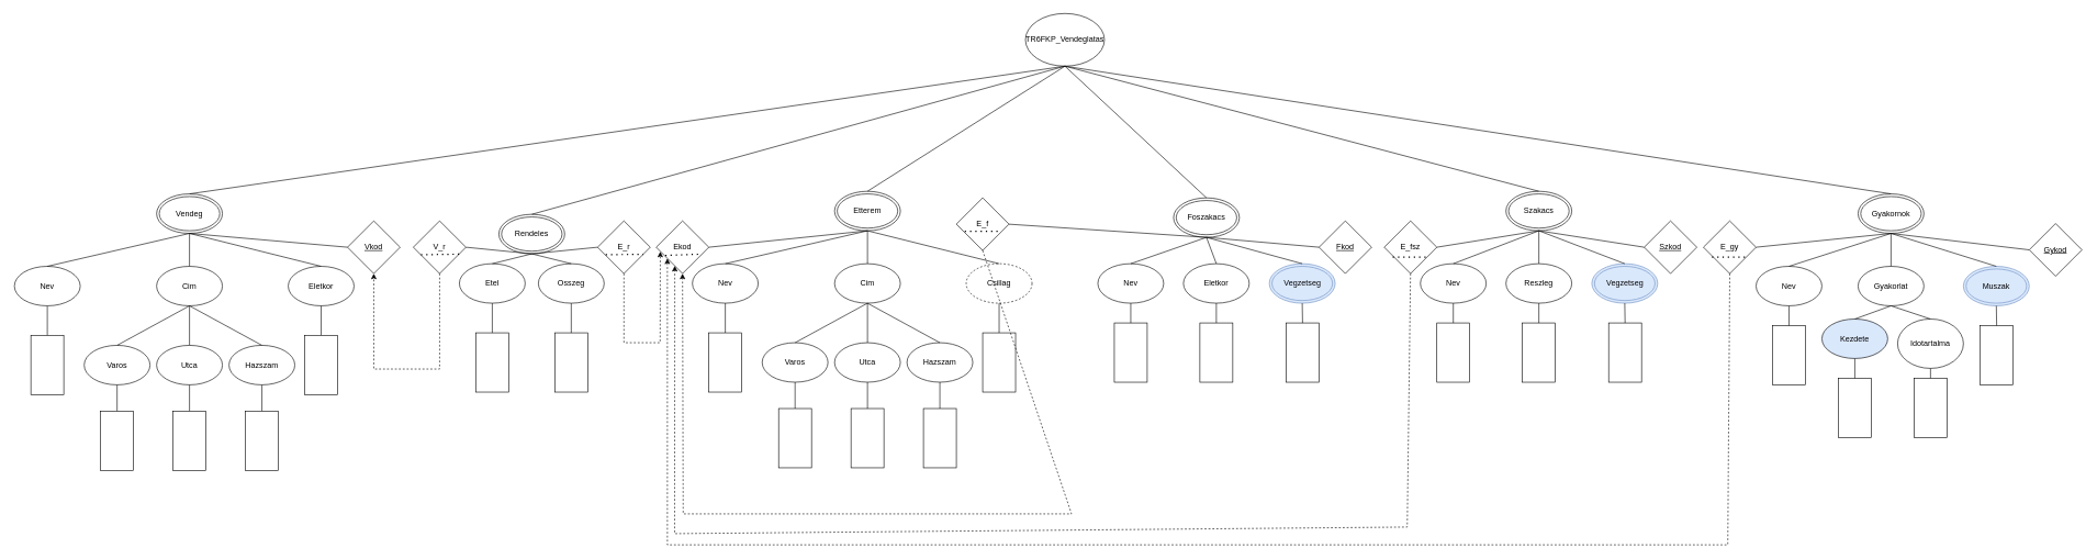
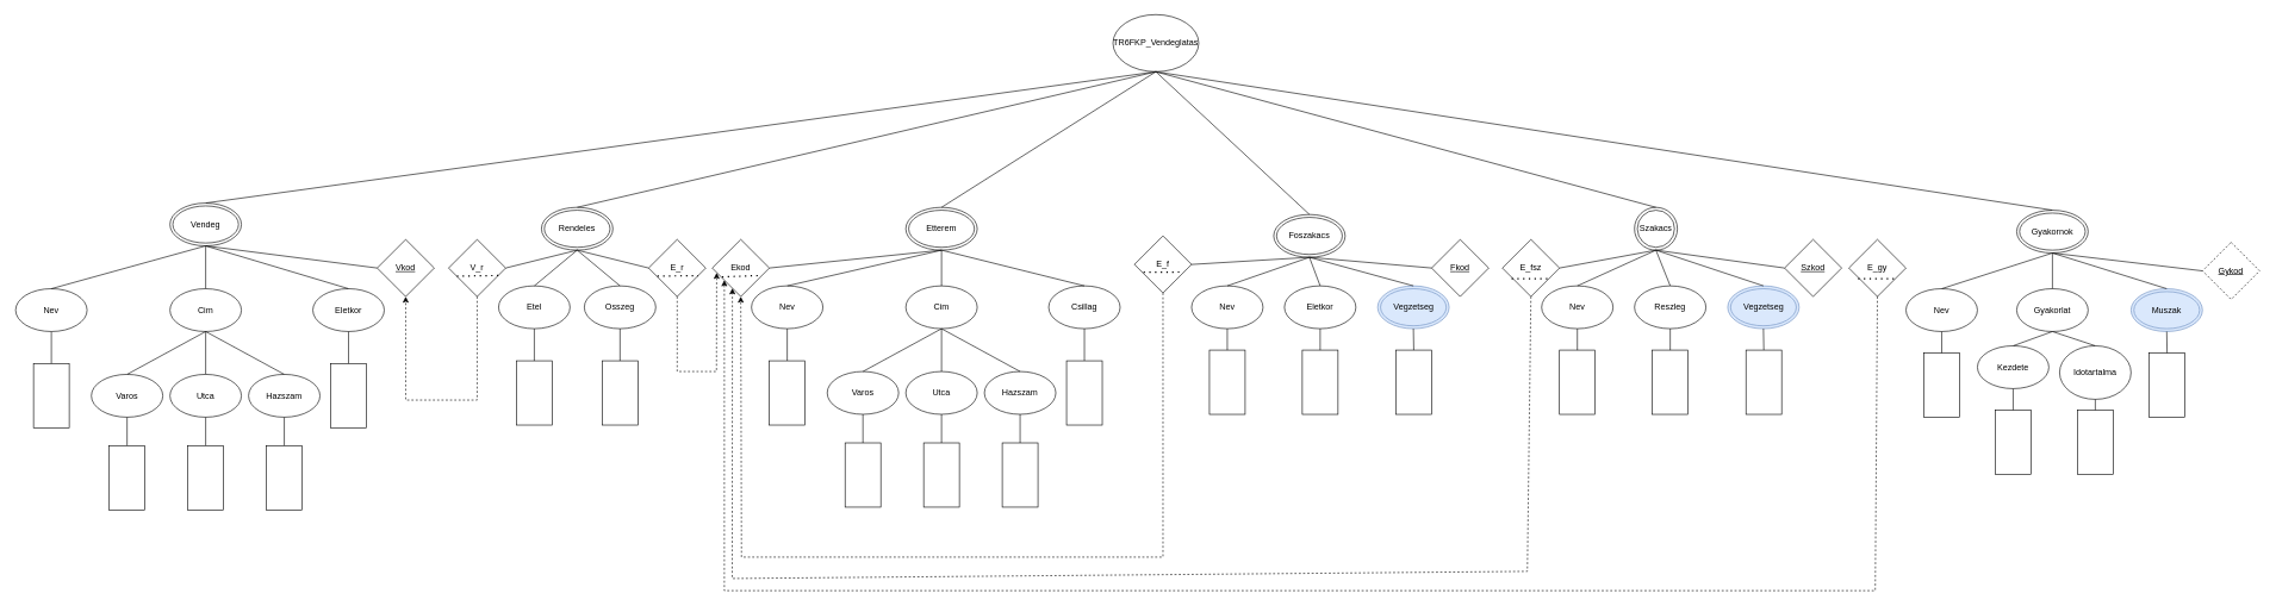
- <mxCell id="43" value="Szakacs" style="ellipse;shape=doubleEllipse;whiteSpace=wrap;html=1;" vertex="1" parent="1"><mxGeometry x="2286" y="290" width="100" height="60" as="geometry" /></mxCell>
+ <mxCell id="43" value="Szakacs" style="ellipse;shape=doubleEllipse;whiteSpace=wrap;html=1;" vertex="1" parent="1"><mxGeometry x="2286" y="290" width="60" height="60" as="geometry" /></mxCell>
- <mxCell id="79" value="Vendeg" style="ellipse;shape=doubleEllipse;whiteSpace=wrap;html=1;" vertex="1" parent="1"><mxGeometry x="236" y="294" width="100" height="60" as="geometry" /></mxCell>
+ <mxCell id="79" value="Vendeg" style="ellipse;shape=doubleEllipse;whiteSpace=wrap;html=1;" vertex="1" parent="1"><mxGeometry x="236" y="284" width="100" height="60" as="geometry" /></mxCell>
- <mxCell id="117" value="E_f" style="rhombus;whiteSpace=wrap;html=1;borderBottom=1px dotted #000;" vertex="1" parent="1"><mxGeometry x="1451" y="300" width="80" height="80" as="geometry" /></mxCell>
+ <mxCell id="117" value="E_f" style="rhombus;whiteSpace=wrap;html=1;borderBottom=1px dotted #000;" vertex="1" parent="1"><mxGeometry x="1586" y="330" width="80" height="80" as="geometry" /></mxCell>
- <mxCell id="104" value="Rendeles" style="ellipse;shape=doubleEllipse;whiteSpace=wrap;html=1;" vertex="1" parent="1"><mxGeometry x="756" y="325" width="100" height="60" as="geometry" /></mxCell>
+ <mxCell id="104" value="Rendeles" style="ellipse;shape=doubleEllipse;whiteSpace=wrap;html=1;" vertex="1" parent="1"><mxGeometry x="756" y="290" width="100" height="60" as="geometry" /></mxCell>
- <mxCell id="134" value="" style="rounded=0;orthogonalLoop=1;jettySize=auto;html=1;endArrow=none;endFill=0;exitX=0.5;exitY=1;exitDx=0;exitDy=0;entryX=1;entryY=0.5;entryDx=0;entryDy=0;" edge="1" parent="1" source="58" target="131"><mxGeometry relative="1" as="geometry"><mxPoint x="2346" y="360" as="sourcePoint" /><mxPoint x="2191" y="385" as="targetPoint" /></mxGeometry></mxCell>
- <mxCell id="62" value="Gykod" style="rhombus;whiteSpace=wrap;html=1;fontStyle=4" vertex="1" parent="1"><mxGeometry x="3081" y="339" width="80" height="80" as="geometry" /></mxCell>
+ <mxCell id="62" value="Gykod" style="rhombus;whiteSpace=wrap;html=1;fontStyle=4;dashed=1;" vertex="1" parent="1"><mxGeometry x="3081" y="339" width="80" height="80" as="geometry" /></mxCell>
- <mxCell id="8" value="Csillag" style="ellipse;whiteSpace=wrap;html=1;dashed=1;" vertex="1" parent="1"><mxGeometry x="1466" y="400" width="100" height="60" as="geometry" /></mxCell>
+ <mxCell id="8" value="Csillag" style="ellipse;whiteSpace=wrap;html=1;" vertex="1" parent="1"><mxGeometry x="1466" y="400" width="100" height="60" as="geometry" /></mxCell>
- <mxCell id="71" value="Kezdete" style="ellipse;whiteSpace=wrap;html=1;fillColor=#dae8fc;" vertex="1" parent="1"><mxGeometry x="2766" y="484" width="100" height="60" as="geometry" /></mxCell>
+ <mxCell id="71" value="Kezdete" style="ellipse;whiteSpace=wrap;html=1;" vertex="1" parent="1"><mxGeometry x="2766" y="484" width="100" height="60" as="geometry" /></mxCell>
